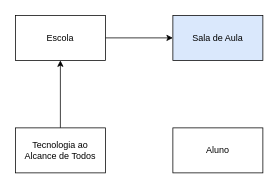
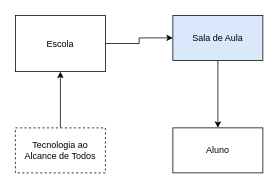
- <mxCell id="5" value="Escola" style="whiteSpace=wrap;html=1;rounded=0;" vertex="1" parent="1"><mxGeometry x="20" y="20" width="120" height="60" as="geometry" /></mxCell>
+ <mxCell id="5" value="Escola" style="whiteSpace=wrap;html=1;rounded=0;" vertex="1" parent="1"><mxGeometry x="20" y="20" width="120" height="75" as="geometry" /></mxCell>
+ <mxCell id="6" value="" style="edgeStyle=orthogonalEdgeStyle;rounded=0;orthogonalLoop=1;jettySize=auto;html=1;" edge="1" parent="1" source="7" target="8"><mxGeometry relative="1" as="geometry" /></mxCell>
- <mxCell id="3" value="Tecnologia ao Alcance de Todos" style="rounded=0;whiteSpace=wrap;html=1;" vertex="1" parent="1"><mxGeometry x="20" y="170" width="120" height="60" as="geometry" /></mxCell>
+ <mxCell id="3" value="Tecnologia ao Alcance de Todos" style="rounded=0;whiteSpace=wrap;html=1;dashed=1;" vertex="1" parent="1"><mxGeometry x="20" y="170" width="120" height="60" as="geometry" /></mxCell>
